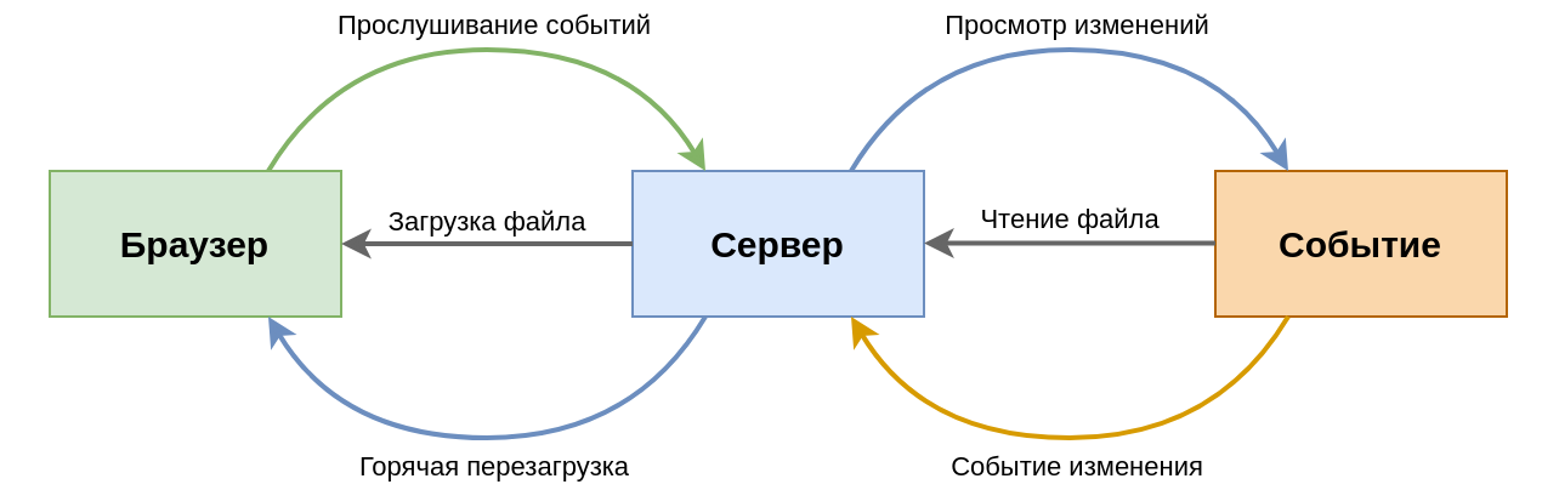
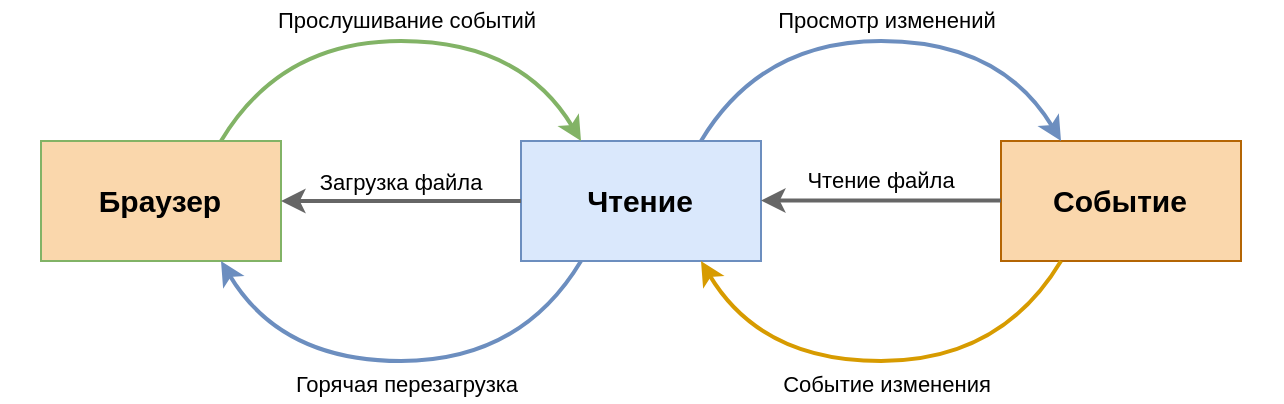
- <mxCell id="2" value="Браузер" style="rounded=0;whiteSpace=wrap;html=1;fillColor=#d5e8d4;strokeColor=#82b366;fontSize=15;fontStyle=1" vertex="1" parent="1"><mxGeometry x="20" y="70" width="120" height="60" as="geometry" /></mxCell>
+ <mxCell id="2" value="Браузер" style="rounded=0;whiteSpace=wrap;html=1;fillColor=#fad7ac;strokeColor=#82b366;fontSize=15;fontStyle=1;" vertex="1" parent="1"><mxGeometry x="20" y="70" width="120" height="60" as="geometry" /></mxCell>
- <mxCell id="3" value="Сервер" style="rounded=0;whiteSpace=wrap;html=1;fillColor=#dae8fc;strokeColor=#6c8ebf;fontSize=15;fontStyle=1" vertex="1" parent="1"><mxGeometry x="260" y="70" width="120" height="60" as="geometry" /></mxCell>
+ <mxCell id="3" value="Чтение" style="rounded=0;whiteSpace=wrap;html=1;fillColor=#dae8fc;strokeColor=#6c8ebf;fontSize=15;fontStyle=1" vertex="1" parent="1"><mxGeometry x="260" y="70" width="120" height="60" as="geometry" /></mxCell>
